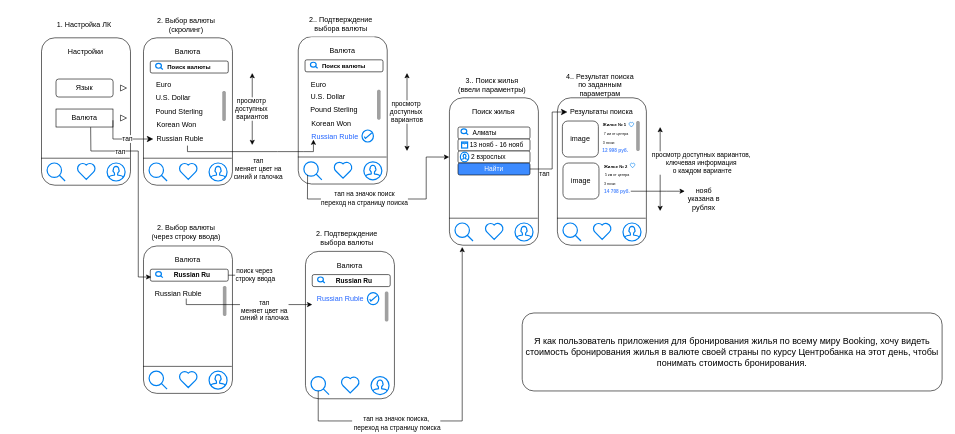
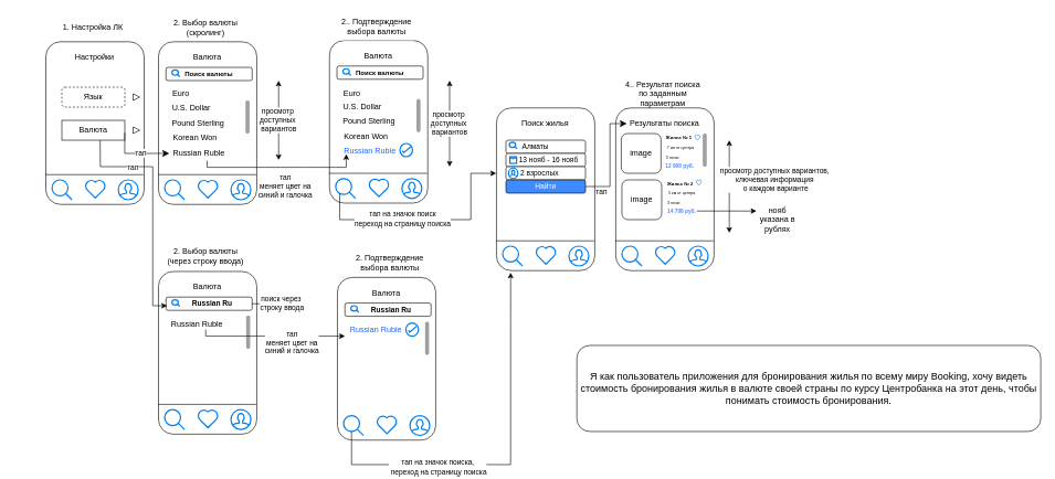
- <mxCell id="122" value="3.. Поиск жилья (ввели параментры)" style="rounded=1;whiteSpace=wrap;html=1;strokeColor=none;" vertex="1" parent="1"><mxGeometry x="760" y="121" width="120" height="40" as="geometry" /></mxCell>
- <mxCell id="5" value="Язык" style="rounded=1;whiteSpace=wrap;html=1;" vertex="1" parent="1"><mxGeometry x="92.86" y="131" width="95.17" height="30" as="geometry" /></mxCell>
+ <mxCell id="5" value="Язык" style="rounded=1;whiteSpace=wrap;html=1;dashed=1;" vertex="1" parent="1"><mxGeometry x="92.86" y="131" width="95.17" height="30" as="geometry" /></mxCell>
- <mxCell id="117" value="2. Подтверждение выбора валюты" style="rounded=1;whiteSpace=wrap;html=1;strokeColor=none;" vertex="1" parent="1"><mxGeometry x="518" y="376" width="120" height="40" as="geometry" /></mxCell>
+ <mxCell id="117" value="2. Подтверждение выбора валюты" style="rounded=1;whiteSpace=wrap;html=1;strokeColor=none;" vertex="1" parent="1"><mxGeometry x="528" y="376" width="120" height="40" as="geometry" /></mxCell>
